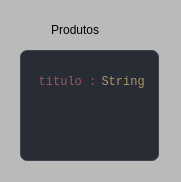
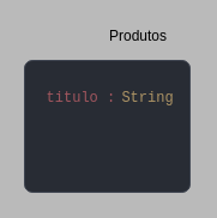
- <mxCell id="3" value="Produtos" style="text;html=1;strokeColor=none;fillColor=none;align=center;verticalAlign=middle;whiteSpace=wrap;rounded=0;fontColor=#000000;" vertex="1" parent="1"><mxGeometry x="55" y="20" width="40" height="20" as="geometry" /></mxCell>
+ <mxCell id="3" value="Produtos" style="text;html=1;strokeColor=none;fillColor=none;align=center;verticalAlign=middle;whiteSpace=wrap;rounded=0;fontColor=#000000;" vertex="1" parent="1"><mxGeometry x="95" y="20" width="40" height="20" as="geometry" /></mxCell>
